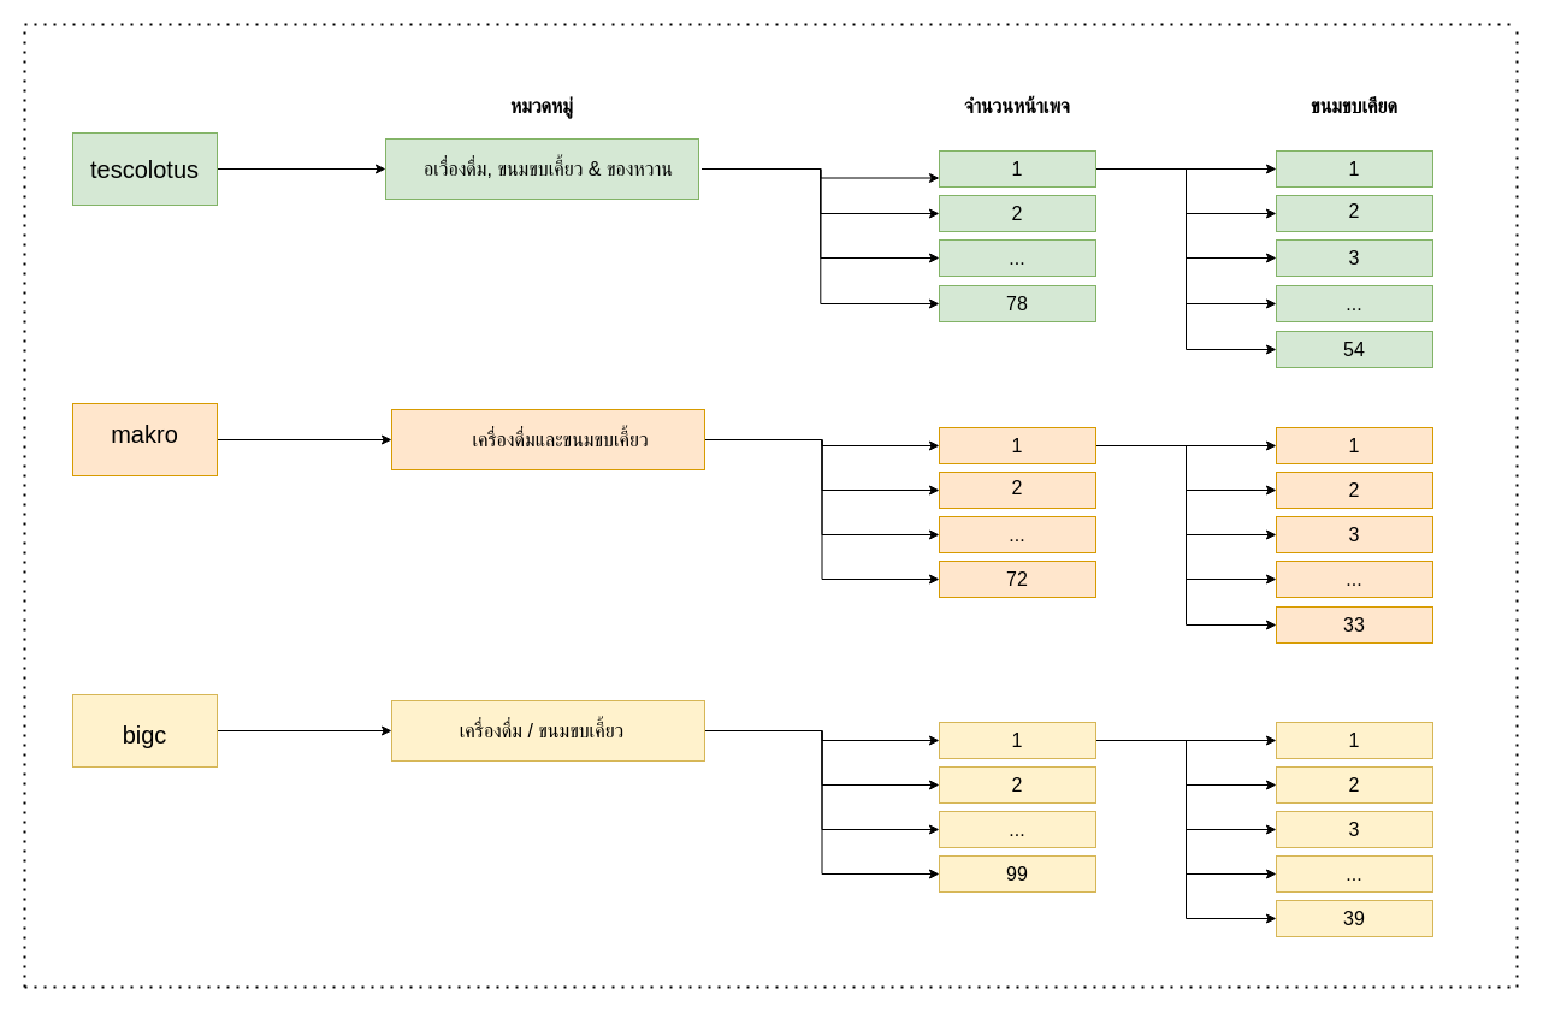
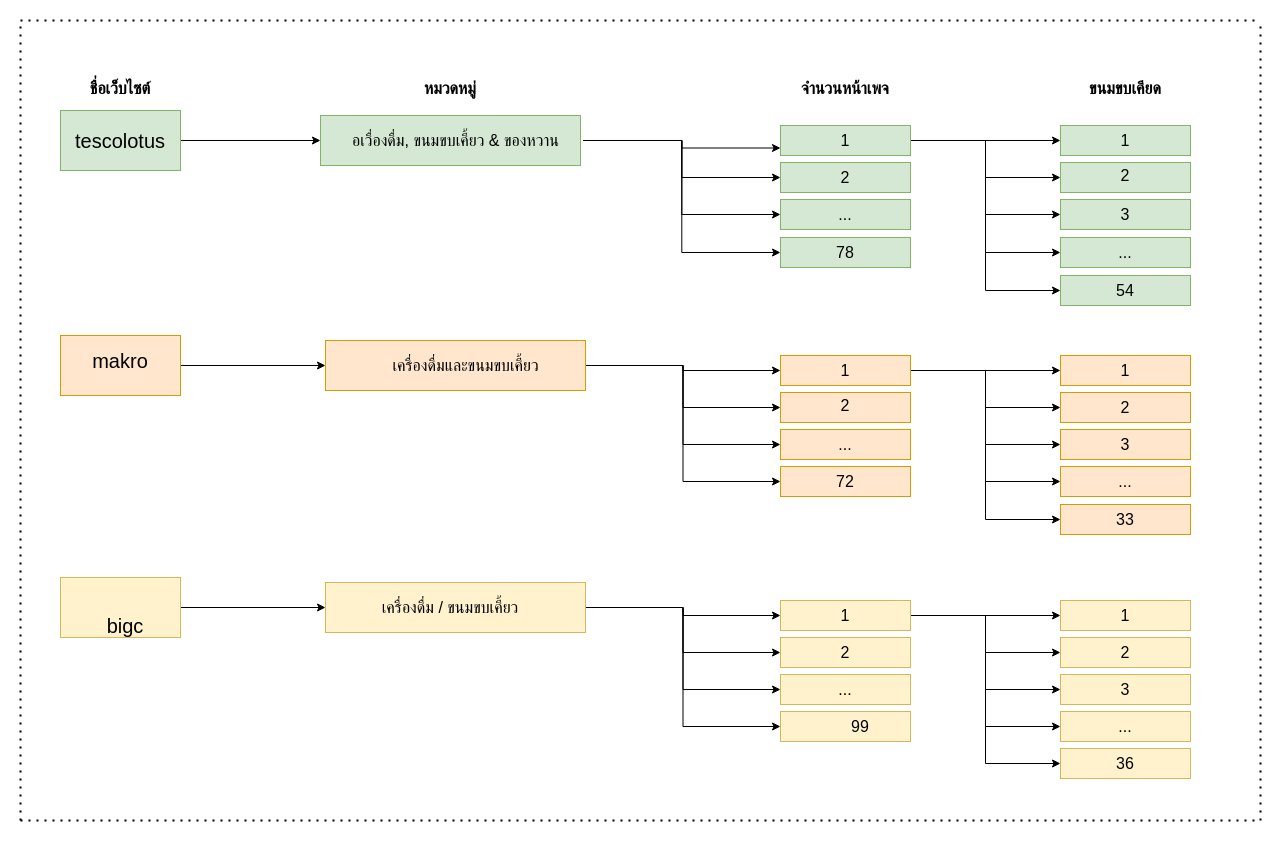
+ <mxCell id="11" value="&lt;b&gt;ชื่อเว็บไซต์&lt;/b&gt;" style="text;html=1;strokeColor=none;fillColor=none;align=center;verticalAlign=middle;whiteSpace=wrap;rounded=0;fontSize=16;" parent="1" vertex="1"><mxGeometry x="80" y="77.5" width="80" height="20" as="geometry" /></mxCell>
- <mxCell id="19" value="&lt;font style=&quot;font-size: 20px&quot;&gt;bigc&lt;/font&gt;" style="text;html=1;strokeColor=none;fillColor=none;align=center;verticalAlign=middle;whiteSpace=wrap;rounded=0;fontSize=16;" parent="1" vertex="1"><mxGeometry x="90" y="600" width="60" height="20" as="geometry" /></mxCell>
+ <mxCell id="19" value="&lt;font style=&quot;font-size: 20px&quot;&gt;bigc&lt;/font&gt;" style="text;html=1;strokeColor=none;fillColor=none;align=center;verticalAlign=middle;whiteSpace=wrap;rounded=0;fontSize=16;" parent="1" vertex="1"><mxGeometry x="95" y="615" width="60" height="20" as="geometry" /></mxCell>
- <mxCell id="96" value="99" style="text;html=1;strokeColor=none;fillColor=none;align=center;verticalAlign=middle;whiteSpace=wrap;rounded=0;fontSize=16;" parent="1" vertex="1"><mxGeometry x="815" y="716" width="60" height="20" as="geometry" /></mxCell>
+ <mxCell id="96" value="99" style="text;html=1;strokeColor=none;fillColor=none;align=center;verticalAlign=middle;whiteSpace=wrap;rounded=0;fontSize=16;" parent="1" vertex="1"><mxGeometry x="830" y="716" width="60" height="20" as="geometry" /></mxCell>
- <mxCell id="101" value="39" style="text;html=1;strokeColor=none;fillColor=none;align=center;verticalAlign=middle;whiteSpace=wrap;rounded=0;fontSize=16;" parent="1" vertex="1"><mxGeometry x="1095" y="753" width="60" height="20" as="geometry" /></mxCell>
+ <mxCell id="101" value="36" style="text;html=1;strokeColor=none;fillColor=none;align=center;verticalAlign=middle;whiteSpace=wrap;rounded=0;fontSize=16;" parent="1" vertex="1"><mxGeometry x="1095" y="753" width="60" height="20" as="geometry" /></mxCell>
